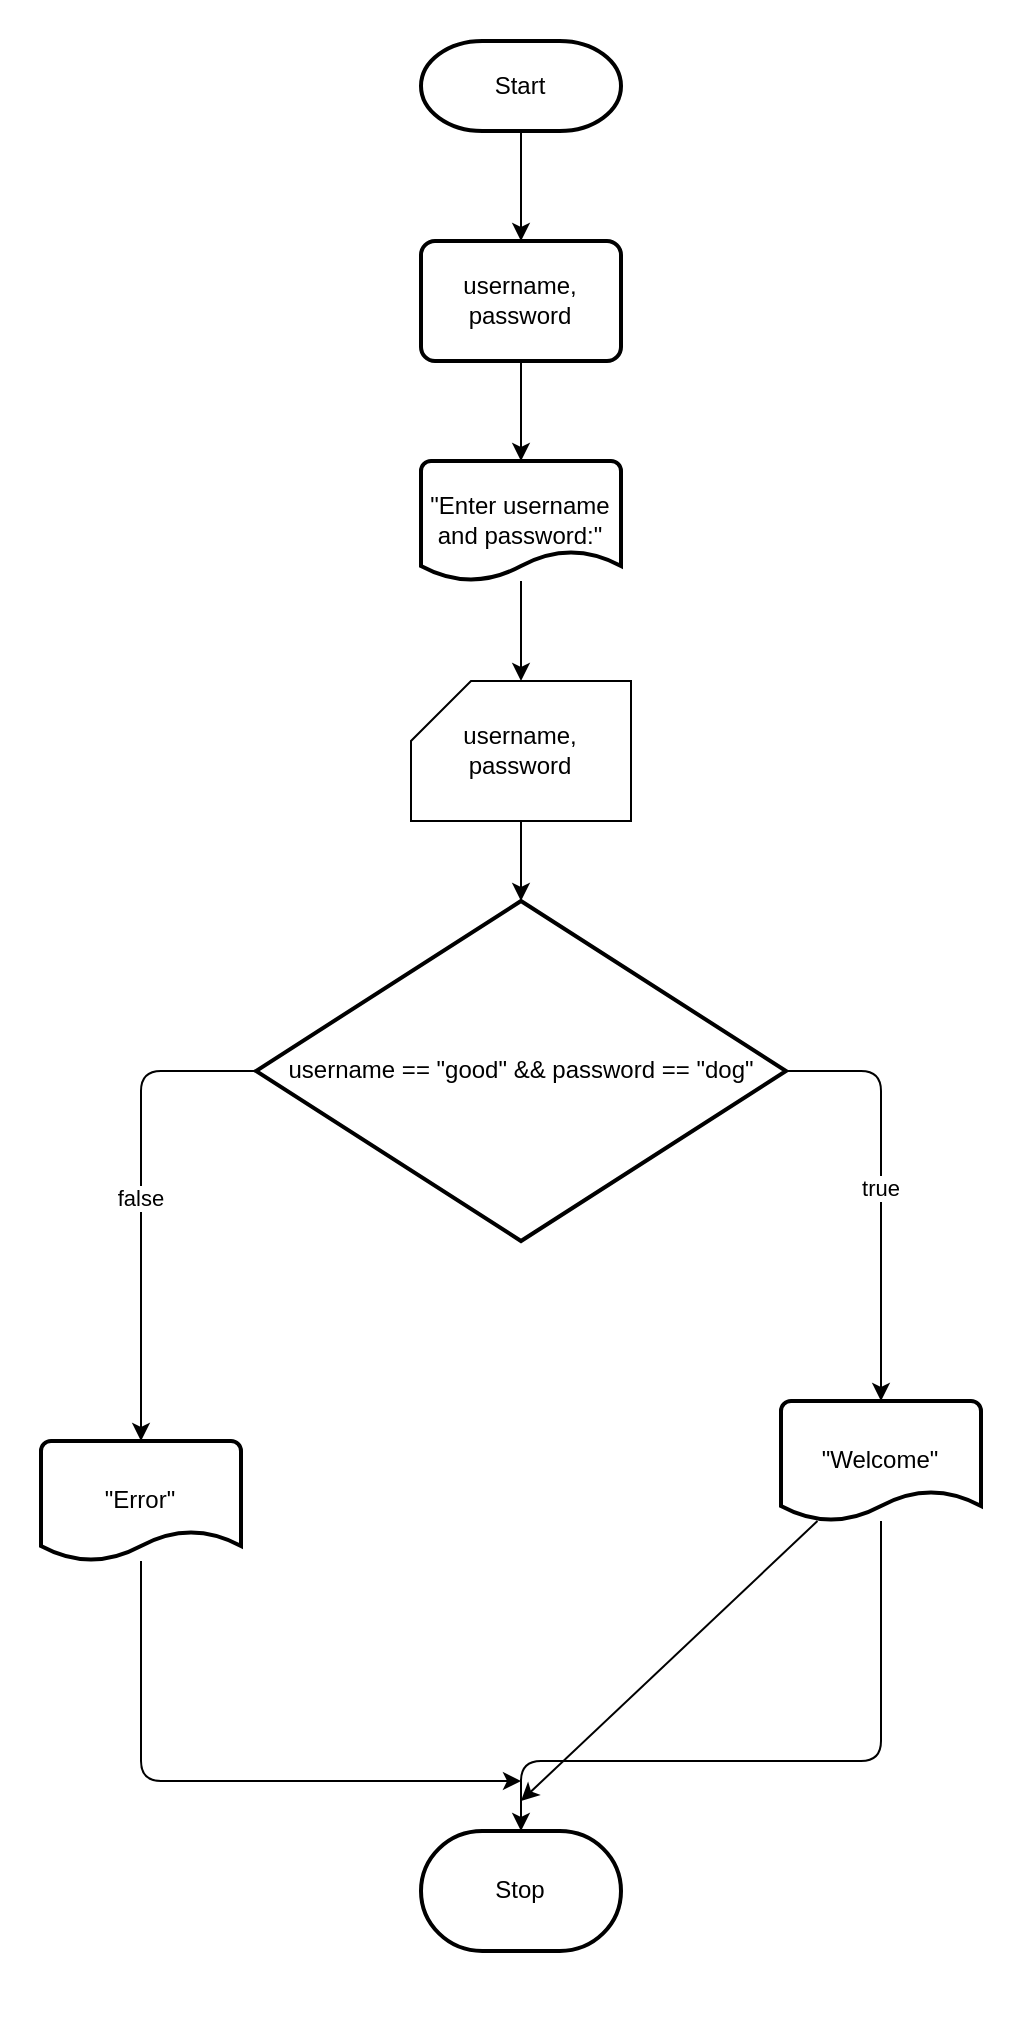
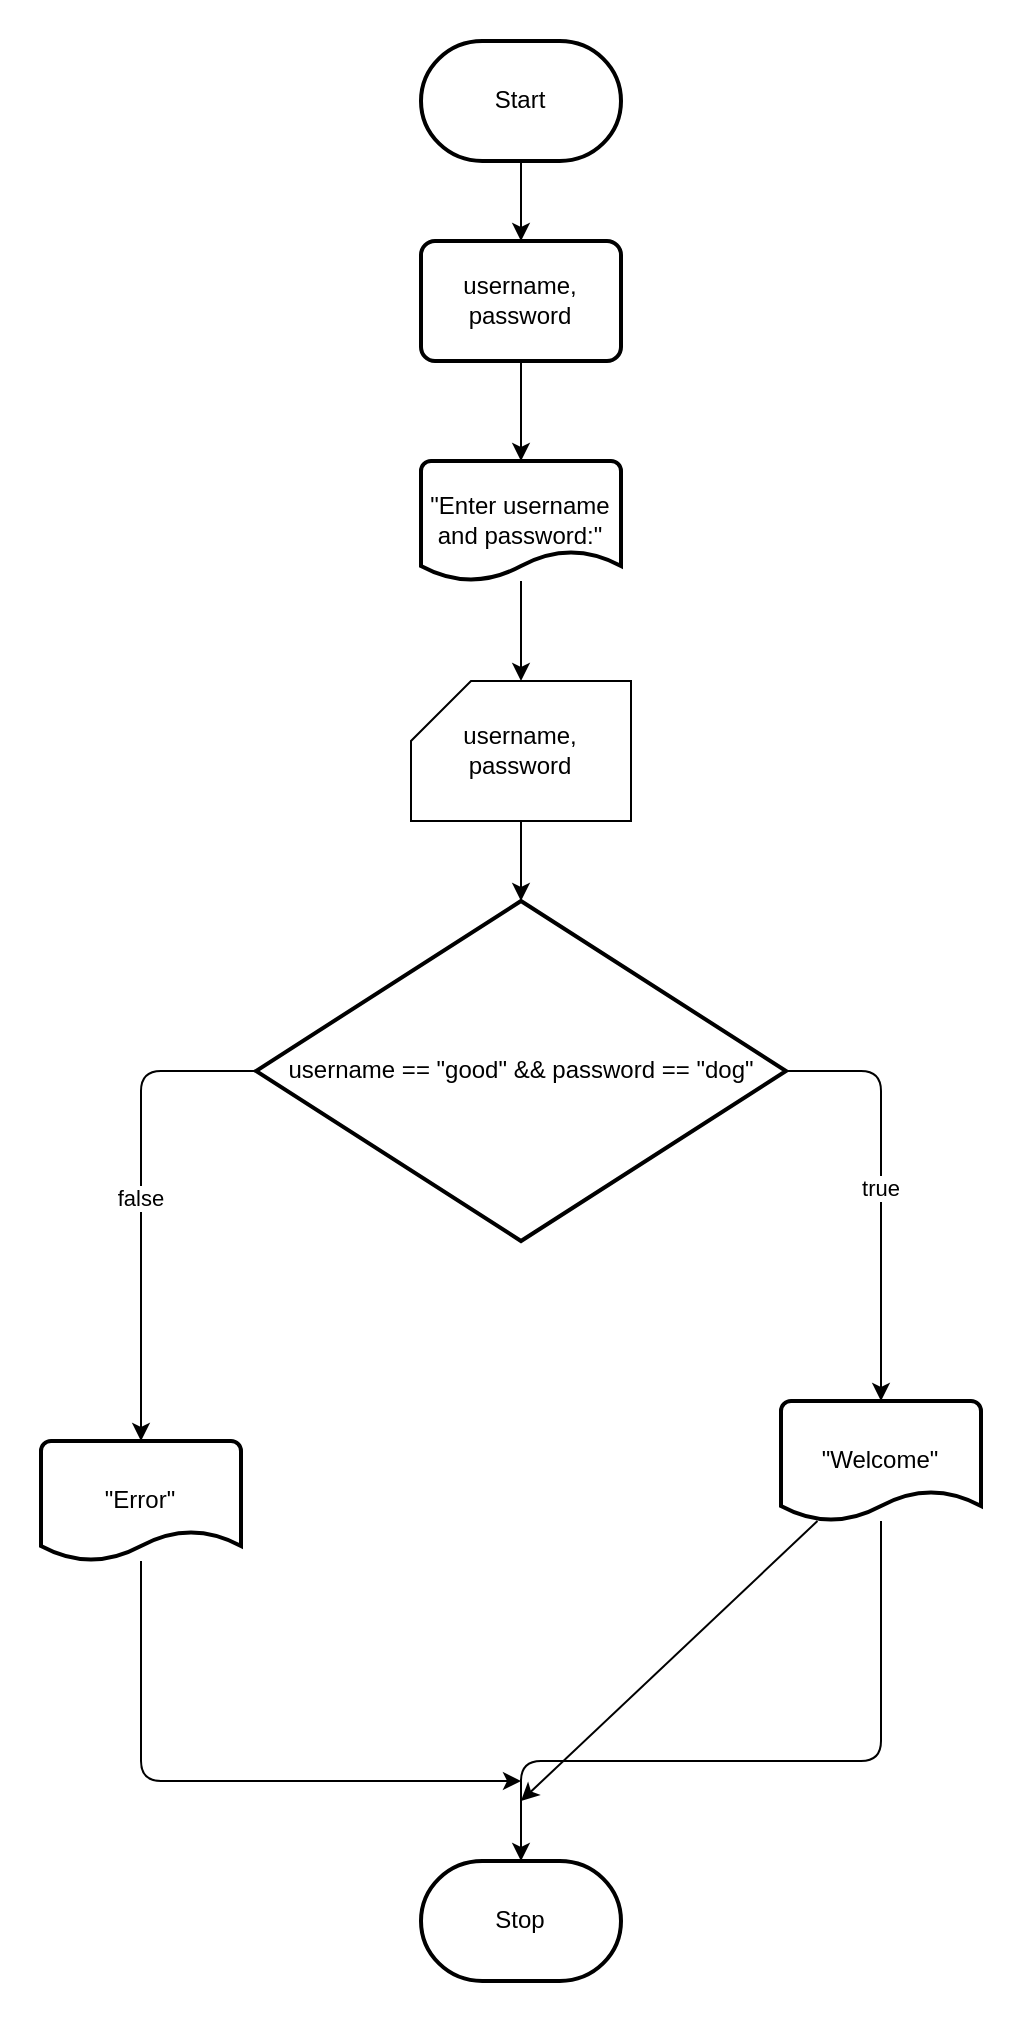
- <mxCell id="3" value="Start" style="strokeWidth=2;html=1;shape=mxgraph.flowchart.terminator;whiteSpace=wrap;" parent="1" vertex="1"><mxGeometry x="210" y="20" width="100" height="45" as="geometry" /></mxCell>
+ <mxCell id="3" value="Start" style="strokeWidth=2;html=1;shape=mxgraph.flowchart.terminator;whiteSpace=wrap;" parent="1" vertex="1"><mxGeometry x="210" y="20" width="100" height="60" as="geometry" /></mxCell>
- <mxCell id="18" value="Stop" style="strokeWidth=2;html=1;shape=mxgraph.flowchart.terminator;whiteSpace=wrap;" parent="1" vertex="1"><mxGeometry x="210" y="915" width="100" height="60" as="geometry" /></mxCell>
+ <mxCell id="18" value="Stop" style="strokeWidth=2;html=1;shape=mxgraph.flowchart.terminator;whiteSpace=wrap;" parent="1" vertex="1"><mxGeometry x="210" y="930" width="100" height="60" as="geometry" /></mxCell>
